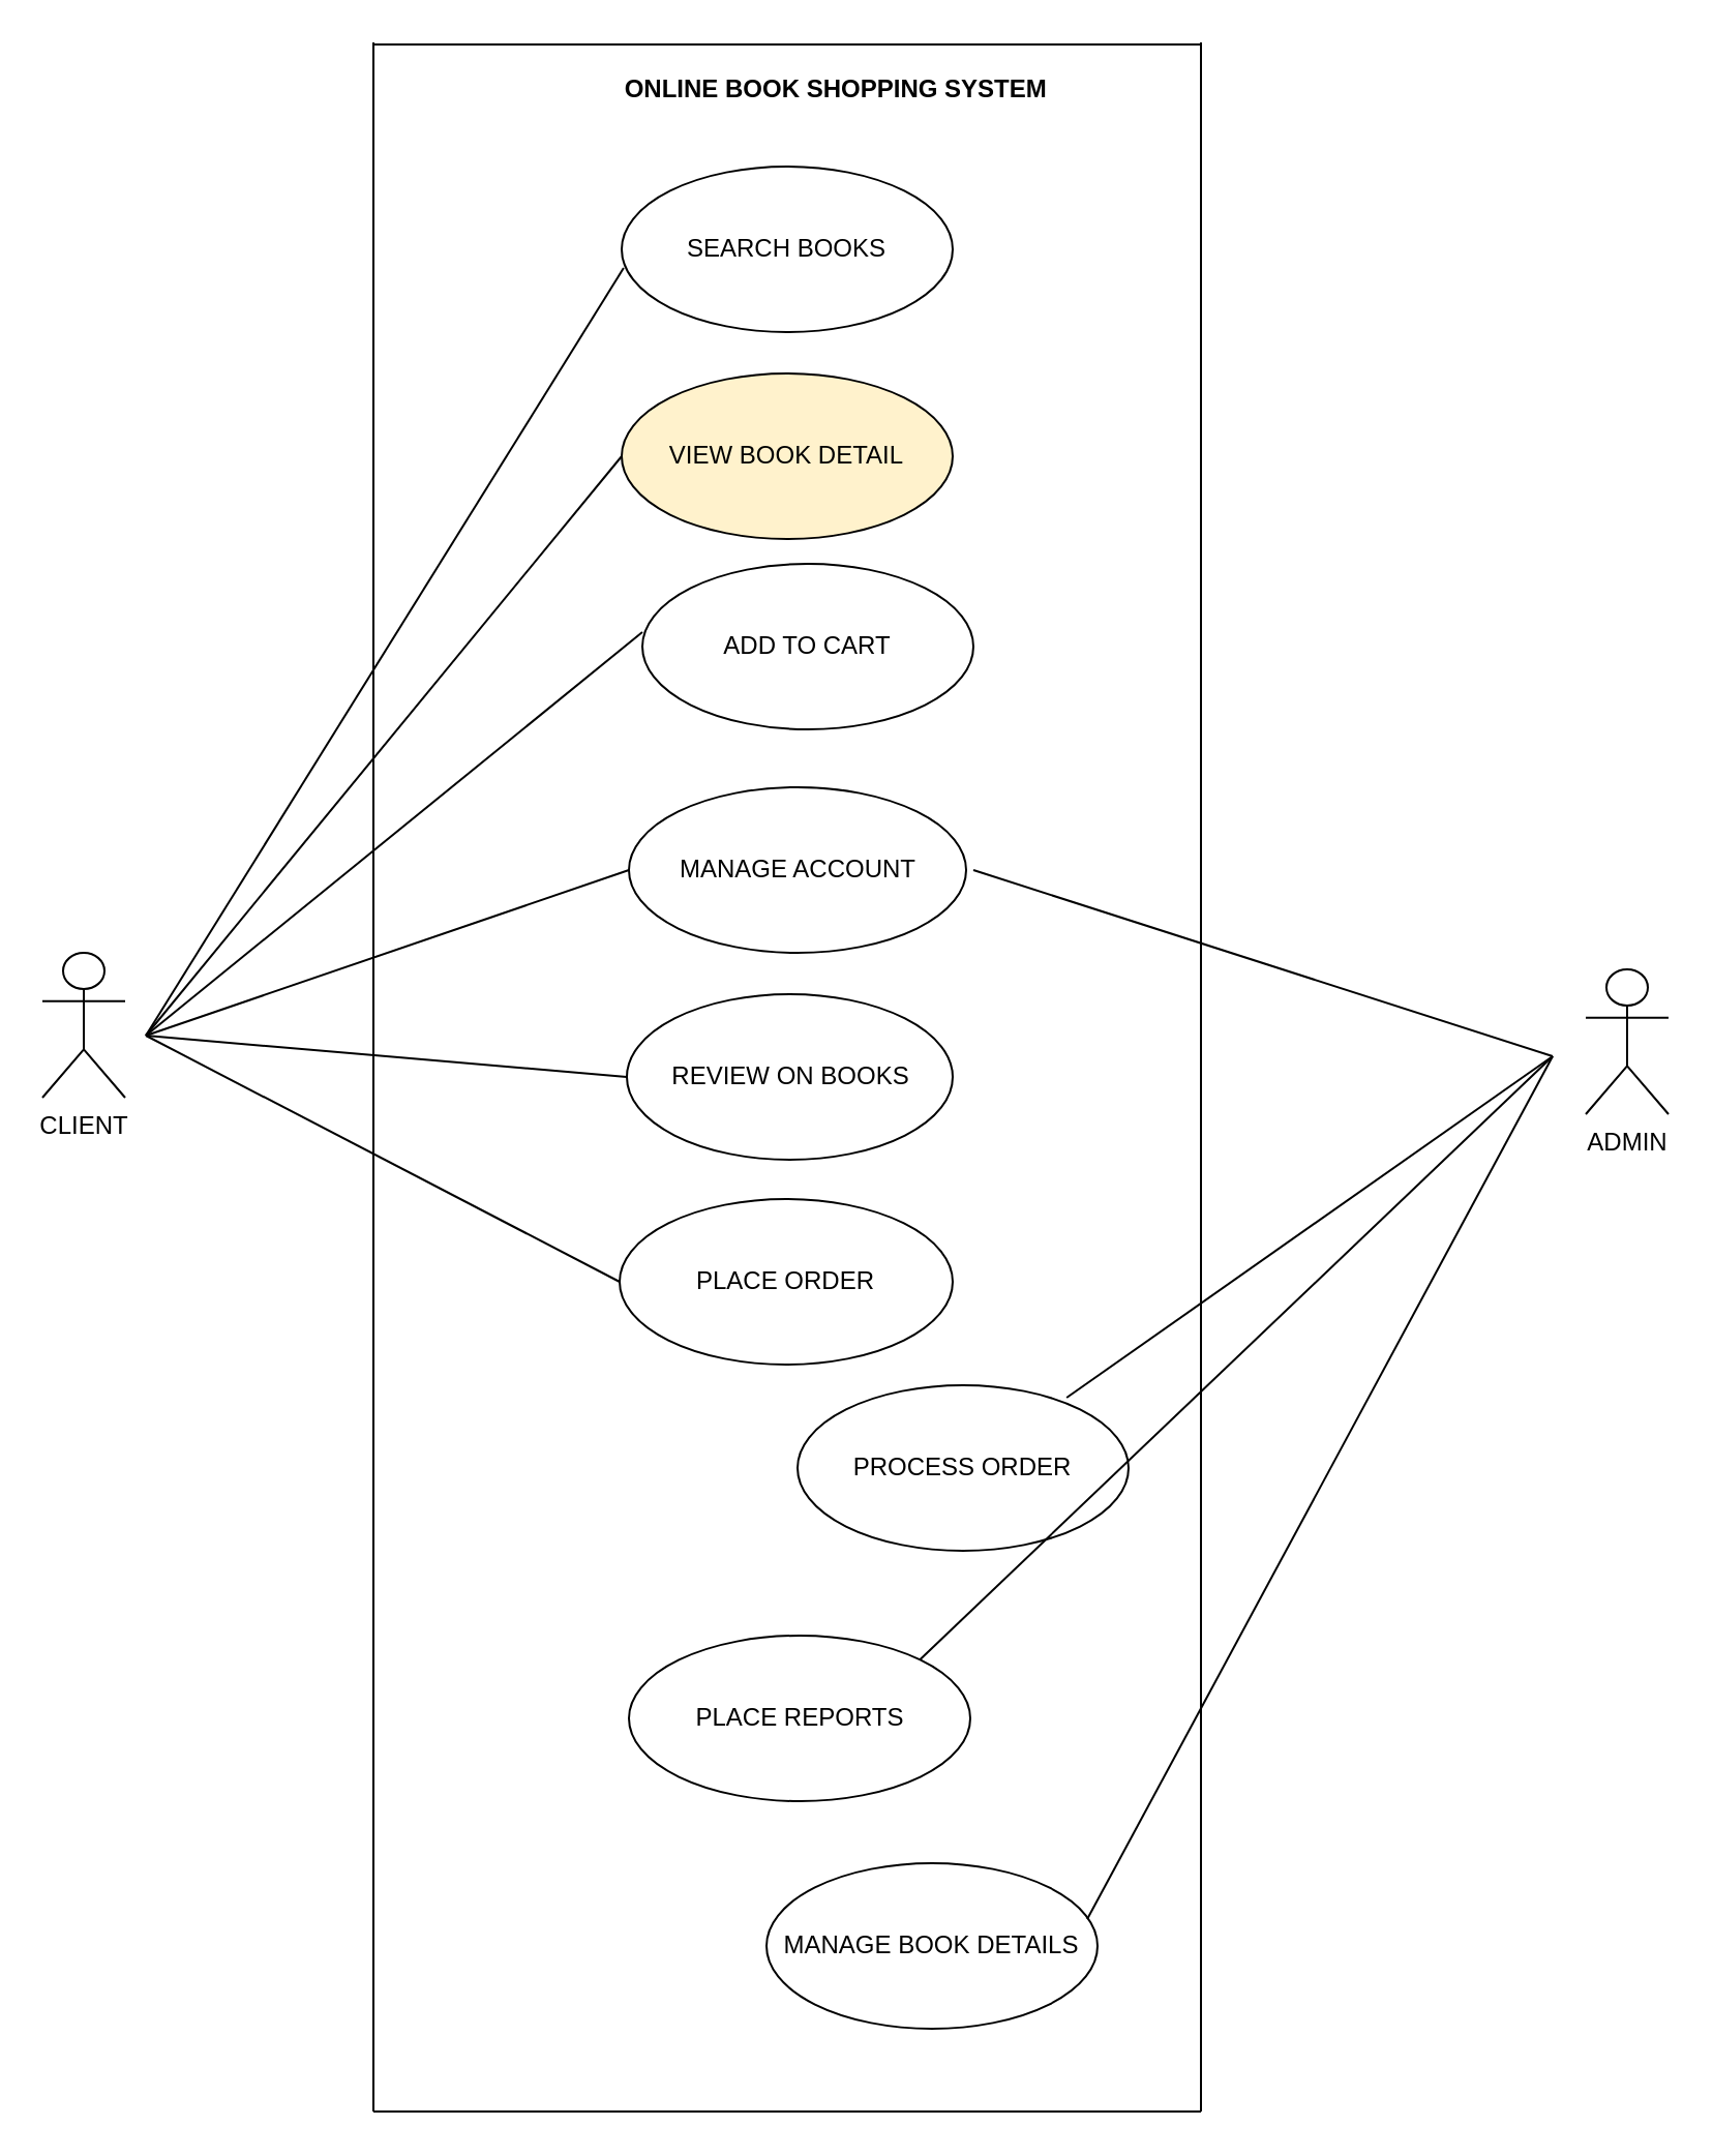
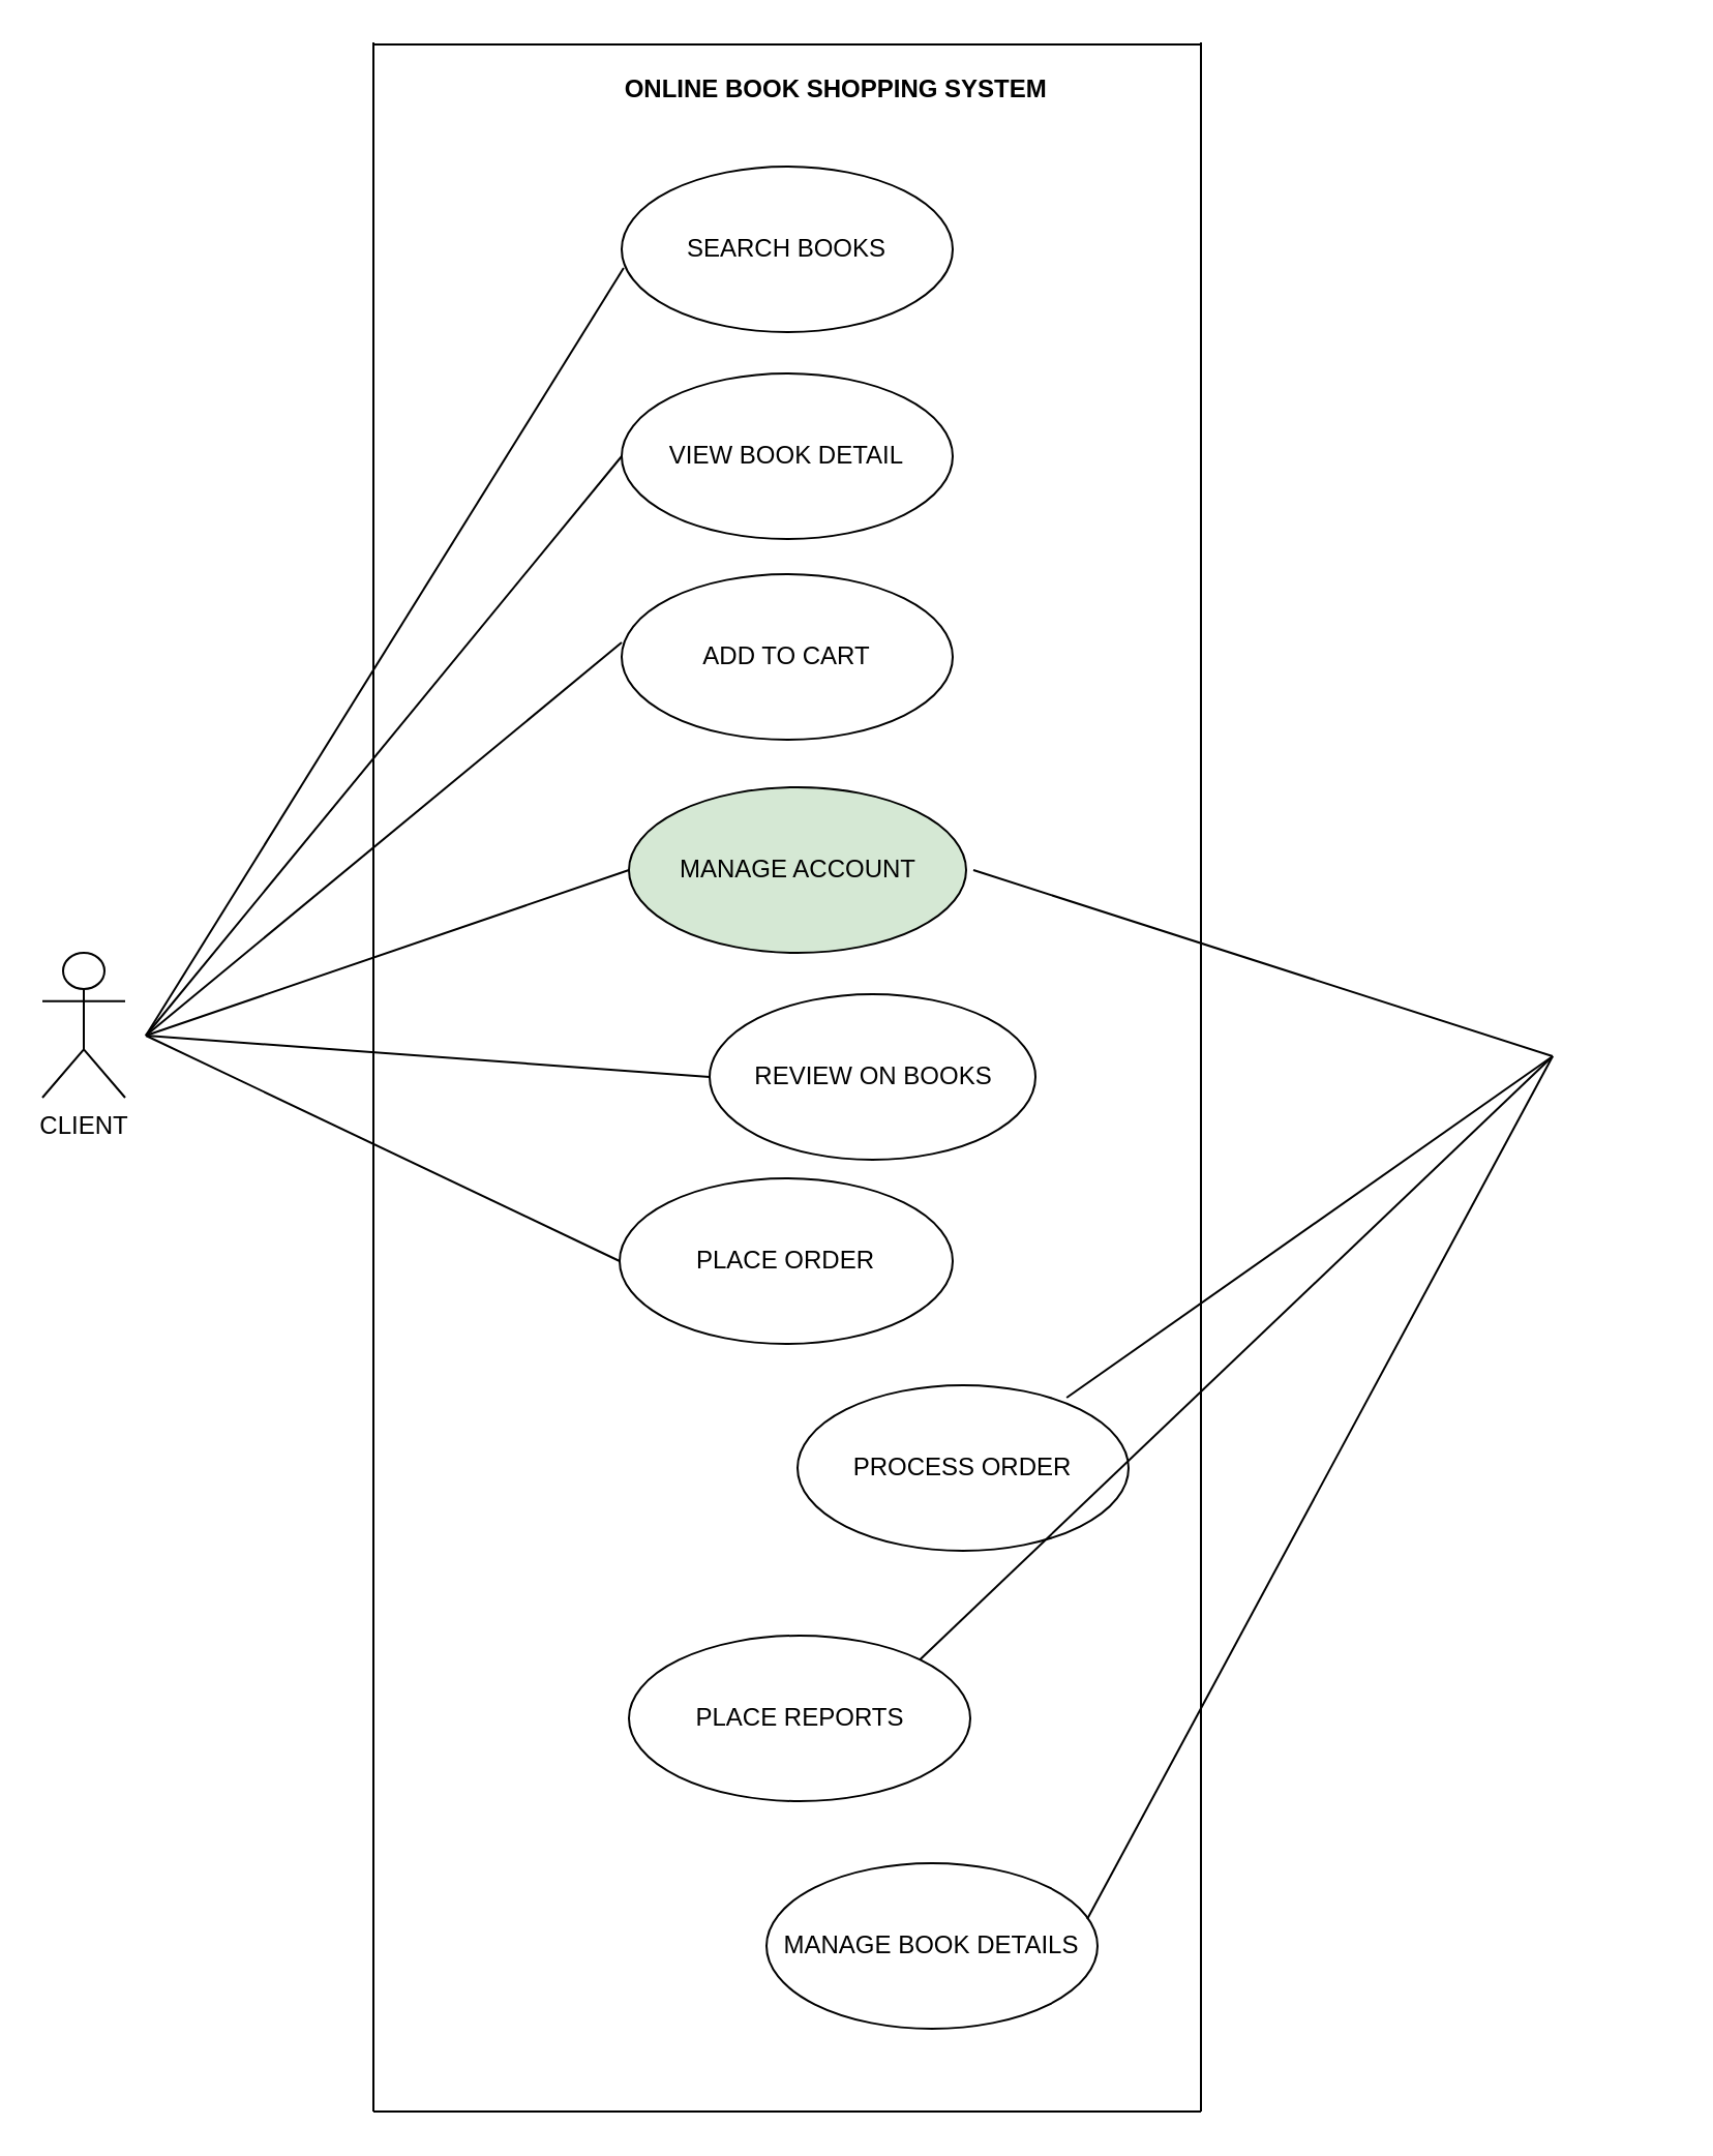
- <mxCell id="3" value="VIEW BOOK DETAIL" style="ellipse;whiteSpace=wrap;html=1;fillColor=#fff2cc;" parent="1" vertex="1"><mxGeometry x="300" y="180" width="160" height="80" as="geometry" /></mxCell>
+ <mxCell id="3" value="VIEW BOOK DETAIL" style="ellipse;whiteSpace=wrap;html=1;" parent="1" vertex="1"><mxGeometry x="300" y="180" width="160" height="80" as="geometry" /></mxCell>
- <mxCell id="4" value="ADD TO CART" style="ellipse;whiteSpace=wrap;html=1;" parent="1" vertex="1"><mxGeometry x="310" y="272" width="160" height="80" as="geometry" /></mxCell>
+ <mxCell id="4" value="ADD TO CART" style="ellipse;whiteSpace=wrap;html=1;" parent="1" vertex="1"><mxGeometry x="300" y="277" width="160" height="80" as="geometry" /></mxCell>
- <mxCell id="5" value="MANAGE ACCOUNT" style="ellipse;whiteSpace=wrap;html=1;" parent="1" vertex="1"><mxGeometry x="303.5" y="380" width="163" height="80" as="geometry" /></mxCell>
+ <mxCell id="5" value="MANAGE ACCOUNT" style="ellipse;whiteSpace=wrap;html=1;fillColor=#d5e8d4;" parent="1" vertex="1"><mxGeometry x="303.5" y="380" width="163" height="80" as="geometry" /></mxCell>
- <mxCell id="17" value="ADMIN" style="shape=umlActor;verticalLabelPosition=bottom;verticalAlign=top;html=1;outlineConnect=0;" parent="1" vertex="1"><mxGeometry x="766" y="468" width="40" height="70" as="geometry" /></mxCell>
- <mxCell id="8" value="REVIEW ON BOOKS" style="ellipse;whiteSpace=wrap;html=1;" parent="1" vertex="1"><mxGeometry x="302.5" y="480" width="157.5" height="80" as="geometry" /></mxCell>
+ <mxCell id="8" value="REVIEW ON BOOKS" style="ellipse;whiteSpace=wrap;html=1;" parent="1" vertex="1"><mxGeometry x="342.5" y="480" width="157.5" height="80" as="geometry" /></mxCell>
- <mxCell id="10" value="PLACE ORDER" style="ellipse;whiteSpace=wrap;html=1;" parent="1" vertex="1"><mxGeometry x="299" y="579" width="161" height="80" as="geometry" /></mxCell>
+ <mxCell id="10" value="PLACE ORDER" style="ellipse;whiteSpace=wrap;html=1;" parent="1" vertex="1"><mxGeometry x="299" y="569" width="161" height="80" as="geometry" /></mxCell>
